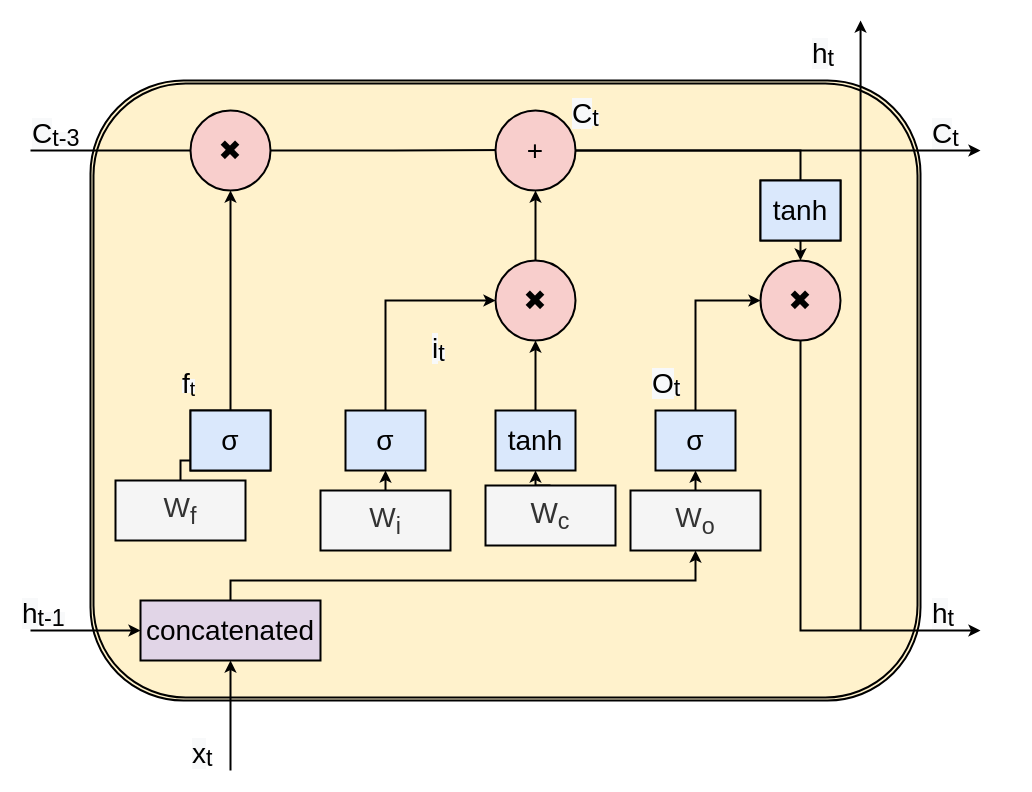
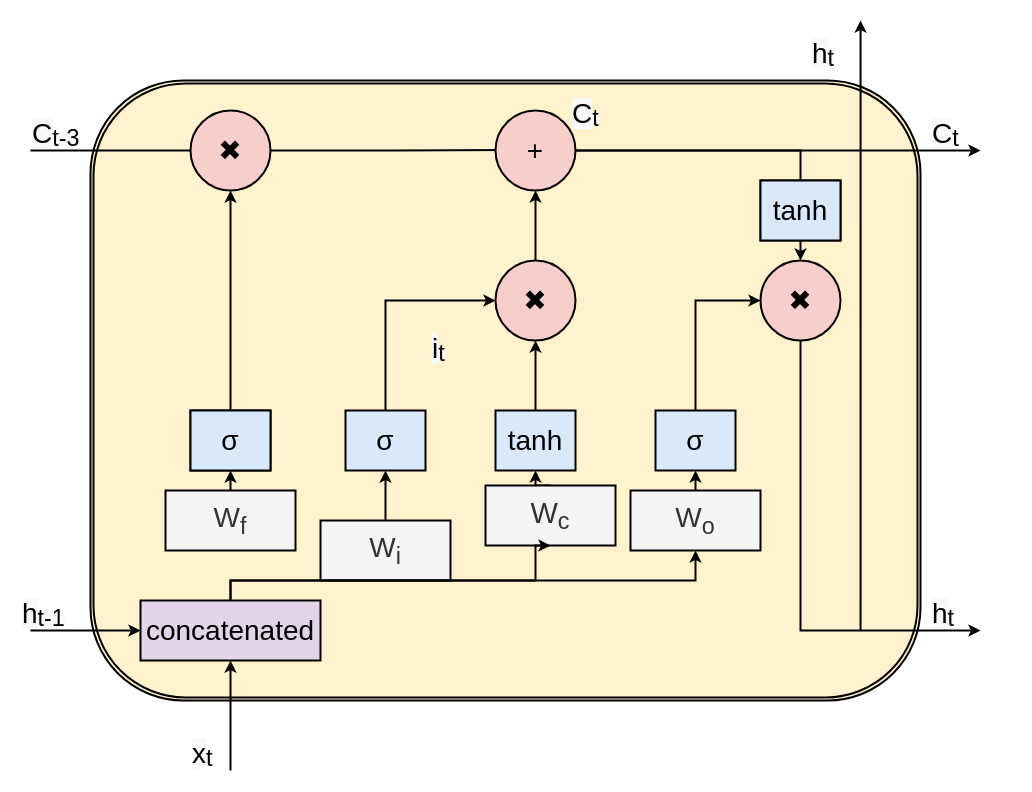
- <mxCell id="38" value="&lt;span style=&quot;color: rgb(0 , 0 , 0) ; font-family: &amp;#34;helvetica&amp;#34; ; font-style: normal ; font-weight: 400 ; letter-spacing: normal ; text-align: center ; text-indent: 0px ; text-transform: none ; word-spacing: 0px ; background-color: rgb(248 , 249 , 250) ; float: none ; display: inline&quot;&gt;&lt;font style=&quot;vertical-align: sub ; font-size: 28px&quot;&gt;f&lt;/font&gt;&lt;font style=&quot;font-size: 23.333px&quot;&gt;&lt;sub&gt;t&lt;/sub&gt;&lt;/font&gt;&lt;/span&gt;" style="text;whiteSpace=wrap;html=1;strokeWidth=2;strokeColor=none;" vertex="1" parent="1"><mxGeometry x="180" y="360" width="35" height="30" as="geometry" /></mxCell>
- <mxCell id="39" value="&lt;span style=&quot;color: rgb(0 , 0 , 0) ; font-family: &amp;#34;helvetica&amp;#34; ; font-size: 28px ; font-style: normal ; font-weight: 400 ; letter-spacing: normal ; text-align: center ; text-indent: 0px ; text-transform: none ; word-spacing: 0px ; background-color: rgb(248 , 249 , 250) ; float: none ; display: inline&quot;&gt;O&lt;/span&gt;&lt;span style=&quot;color: rgb(0 , 0 , 0) ; font-family: &amp;#34;helvetica&amp;#34; ; font-style: normal ; font-weight: 400 ; letter-spacing: normal ; text-align: center ; text-indent: 0px ; text-transform: none ; word-spacing: 0px ; background-color: rgb(248 , 249 , 250) ; float: none ; display: inline&quot;&gt;&lt;sub&gt;&lt;font style=&quot;font-size: 23.333px&quot;&gt;t&lt;/font&gt;&lt;/sub&gt;&lt;/span&gt;" style="text;whiteSpace=wrap;html=1;strokeWidth=2;strokeColor=none;" vertex="1" parent="1"><mxGeometry x="650" y="360" width="45" height="30" as="geometry" /></mxCell>
- <mxCell id="14" value="&lt;font style=&quot;font-size: 28px&quot;&gt;W&lt;sub&gt;f&lt;/sub&gt;&lt;/font&gt;" style="rounded=0;whiteSpace=wrap;html=1;strokeWidth=2;fillColor=#f5f5f5;strokeColor=#000000;fontColor=#333333;" vertex="1" parent="1"><mxGeometry x="115" y="480" width="130" height="60" as="geometry" /></mxCell>
+ <mxCell id="14" value="&lt;font style=&quot;font-size: 28px&quot;&gt;W&lt;sub&gt;f&lt;/sub&gt;&lt;/font&gt;" style="rounded=0;whiteSpace=wrap;html=1;strokeWidth=2;fillColor=#f5f5f5;strokeColor=#000000;fontColor=#333333;" vertex="1" parent="1"><mxGeometry x="165" y="490" width="130" height="60" as="geometry" /></mxCell>
- <mxCell id="18" value="&lt;font style=&quot;font-size: 28px&quot;&gt;W&lt;sub&gt;i&lt;/sub&gt;&lt;/font&gt;" style="rounded=0;whiteSpace=wrap;html=1;strokeWidth=2;fillColor=#f5f5f5;strokeColor=#000000;fontColor=#333333;" vertex="1" parent="1"><mxGeometry x="320" y="490" width="130" height="60" as="geometry" /></mxCell>
+ <mxCell id="18" value="&lt;font style=&quot;font-size: 28px&quot;&gt;W&lt;sub&gt;i&lt;/sub&gt;&lt;/font&gt;" style="rounded=0;whiteSpace=wrap;html=1;strokeWidth=2;fillColor=#f5f5f5;strokeColor=#000000;fontColor=#333333;" vertex="1" parent="1"><mxGeometry x="320" y="520" width="130" height="60" as="geometry" /></mxCell>
+ <mxCell id="31" style="edgeStyle=orthogonalEdgeStyle;rounded=0;orthogonalLoop=1;jettySize=auto;html=1;exitX=0.5;exitY=0;exitDx=0;exitDy=0;entryX=0.5;entryY=1;entryDx=0;entryDy=0;strokeWidth=2;strokeColor=#000000;" edge="1" parent="1" source="33" target="22"><mxGeometry relative="1" as="geometry"><Array as="points"><mxPoint x="230" y="580" /><mxPoint x="535" y="580" /></Array></mxGeometry></mxCell>
